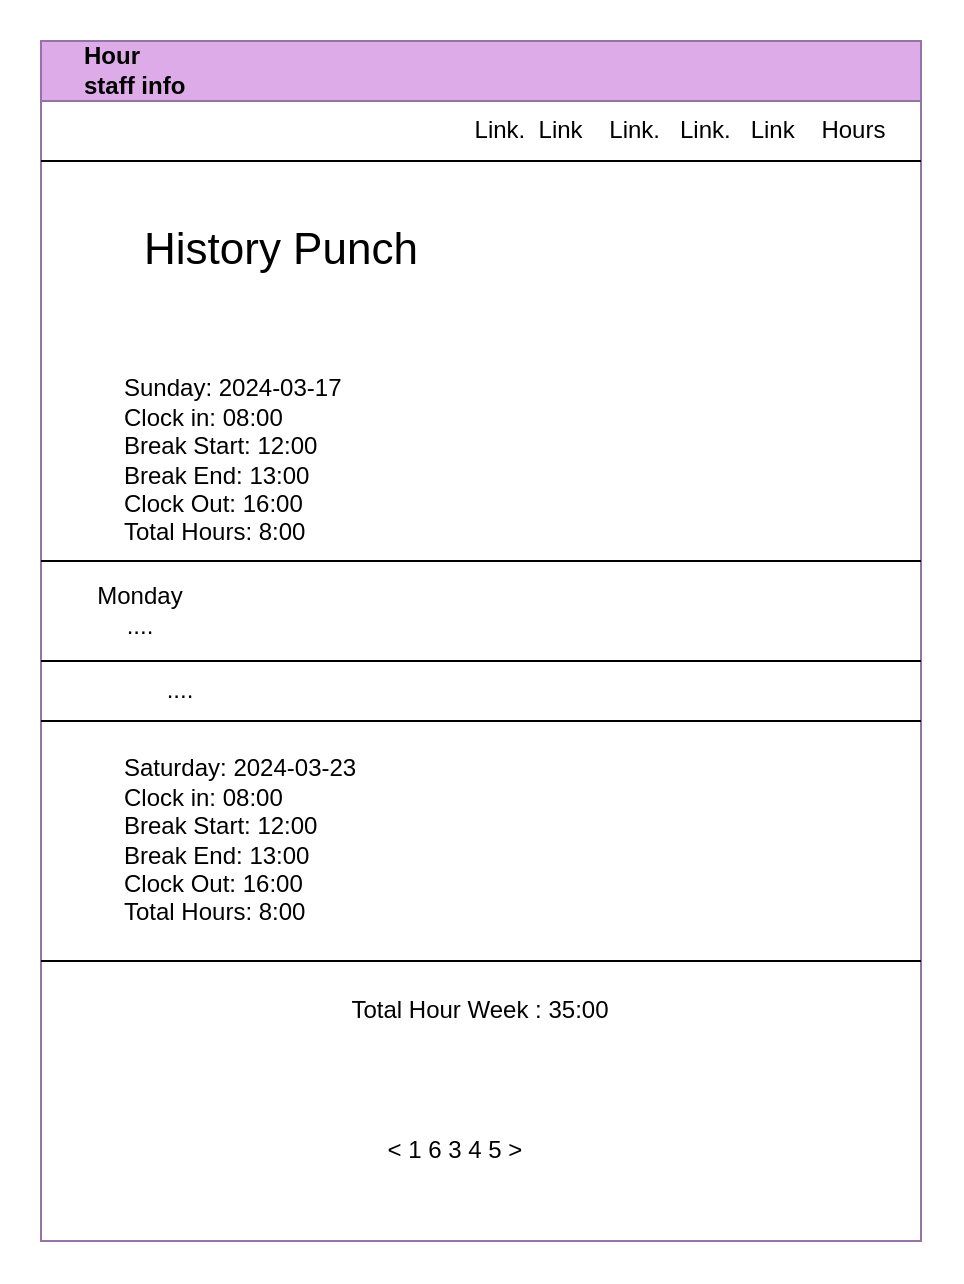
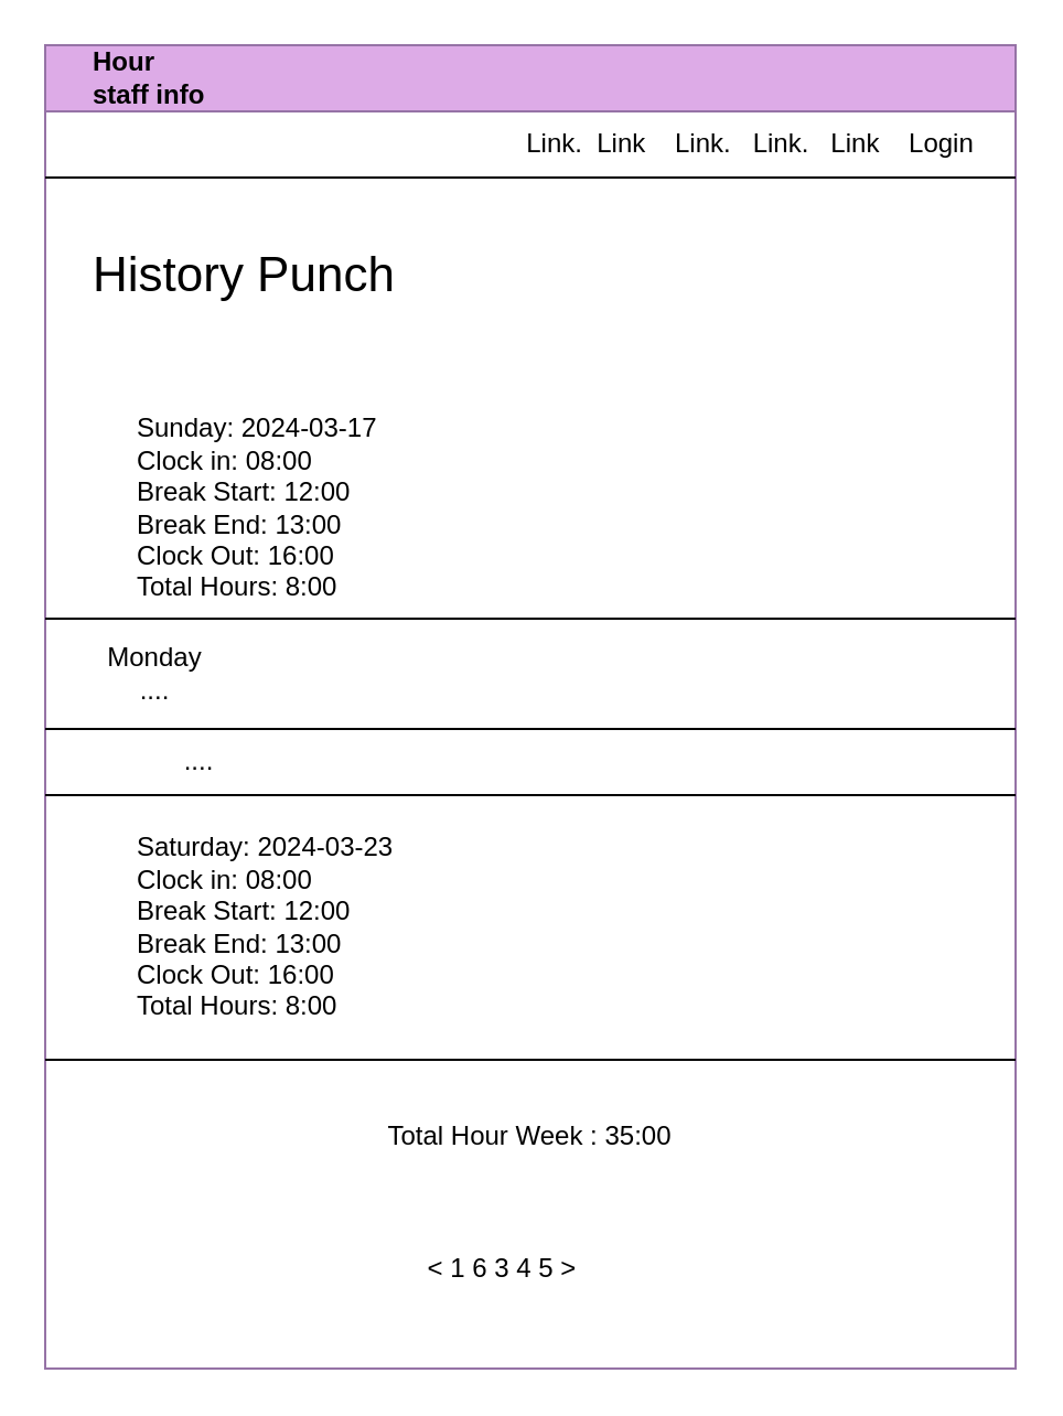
- <mxCell id="3" value="Link.&amp;nbsp; Link&amp;nbsp; &amp;nbsp; Link.&amp;nbsp; &amp;nbsp;Link.&amp;nbsp; &amp;nbsp;Link&amp;nbsp; &amp;nbsp; Hours" style="text;html=1;align=center;verticalAlign=middle;whiteSpace=wrap;rounded=0;" vertex="1" parent="2"><mxGeometry x="200" y="30" width="240" height="30" as="geometry" /></mxCell>
+ <mxCell id="3" value="Link.&amp;nbsp; Link&amp;nbsp; &amp;nbsp; Link.&amp;nbsp; &amp;nbsp;Link.&amp;nbsp; &amp;nbsp;Link&amp;nbsp; &amp;nbsp; Login" style="text;html=1;align=center;verticalAlign=middle;whiteSpace=wrap;rounded=0;" vertex="1" parent="2"><mxGeometry x="200" y="30" width="240" height="30" as="geometry" /></mxCell>
- <mxCell id="4" value="&lt;font style=&quot;font-size: 22px;&quot;&gt;History Punch&lt;/font&gt;" style="text;html=1;align=left;verticalAlign=middle;whiteSpace=wrap;rounded=0;" vertex="1" parent="2"><mxGeometry x="50" y="90" width="180" height="30" as="geometry" /></mxCell>
+ <mxCell id="4" value="&lt;font style=&quot;font-size: 22px;&quot;&gt;History Punch&lt;/font&gt;" style="text;html=1;align=left;verticalAlign=middle;whiteSpace=wrap;rounded=0;" vertex="1" parent="2"><mxGeometry x="20" y="90" width="180" height="30" as="geometry" /></mxCell>
- <mxCell id="12" value="Total Hour Week : 35:00" style="text;html=1;align=center;verticalAlign=middle;whiteSpace=wrap;rounded=0;" vertex="1" parent="2"><mxGeometry x="135" y="470" width="170" height="30" as="geometry" /></mxCell>
+ <mxCell id="12" value="Total Hour Week : 35:00" style="text;html=1;align=center;verticalAlign=middle;whiteSpace=wrap;rounded=0;" vertex="1" parent="2"><mxGeometry x="135" y="480" width="170" height="30" as="geometry" /></mxCell>
